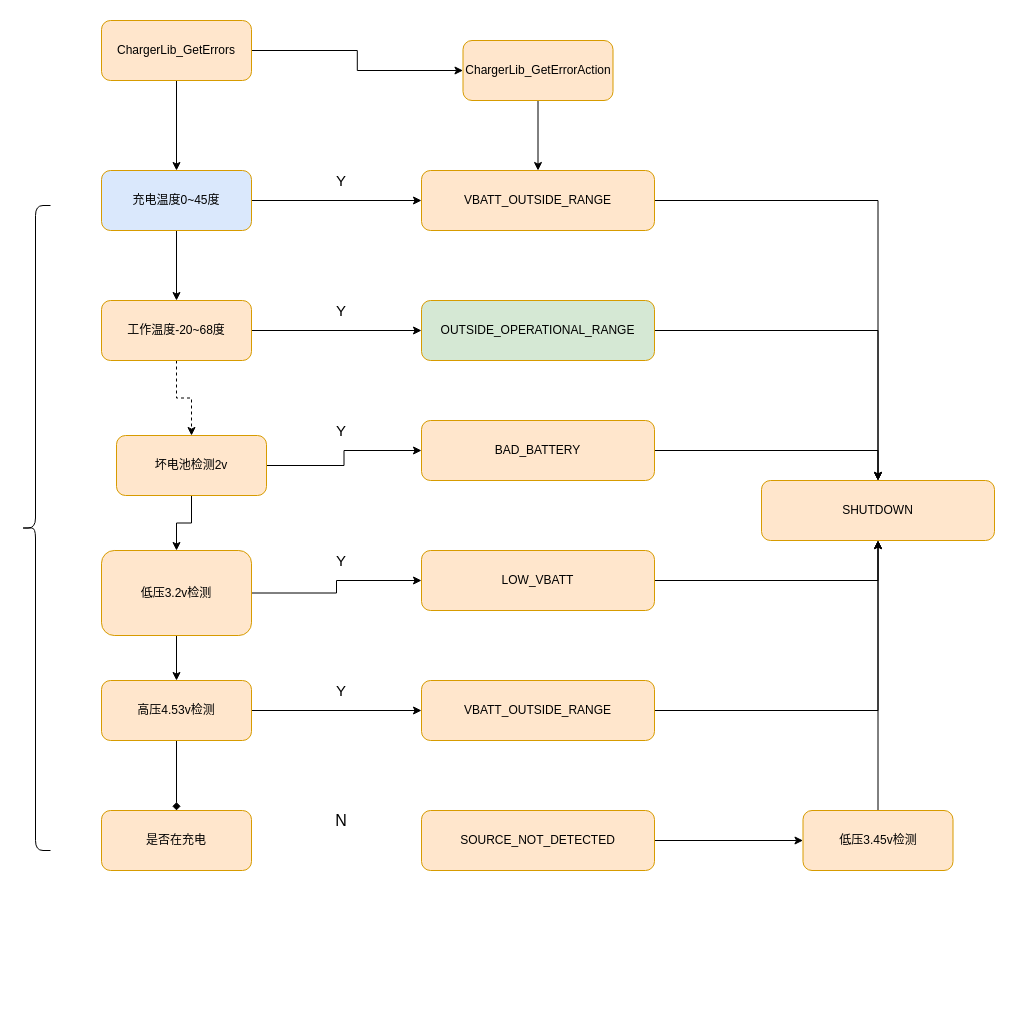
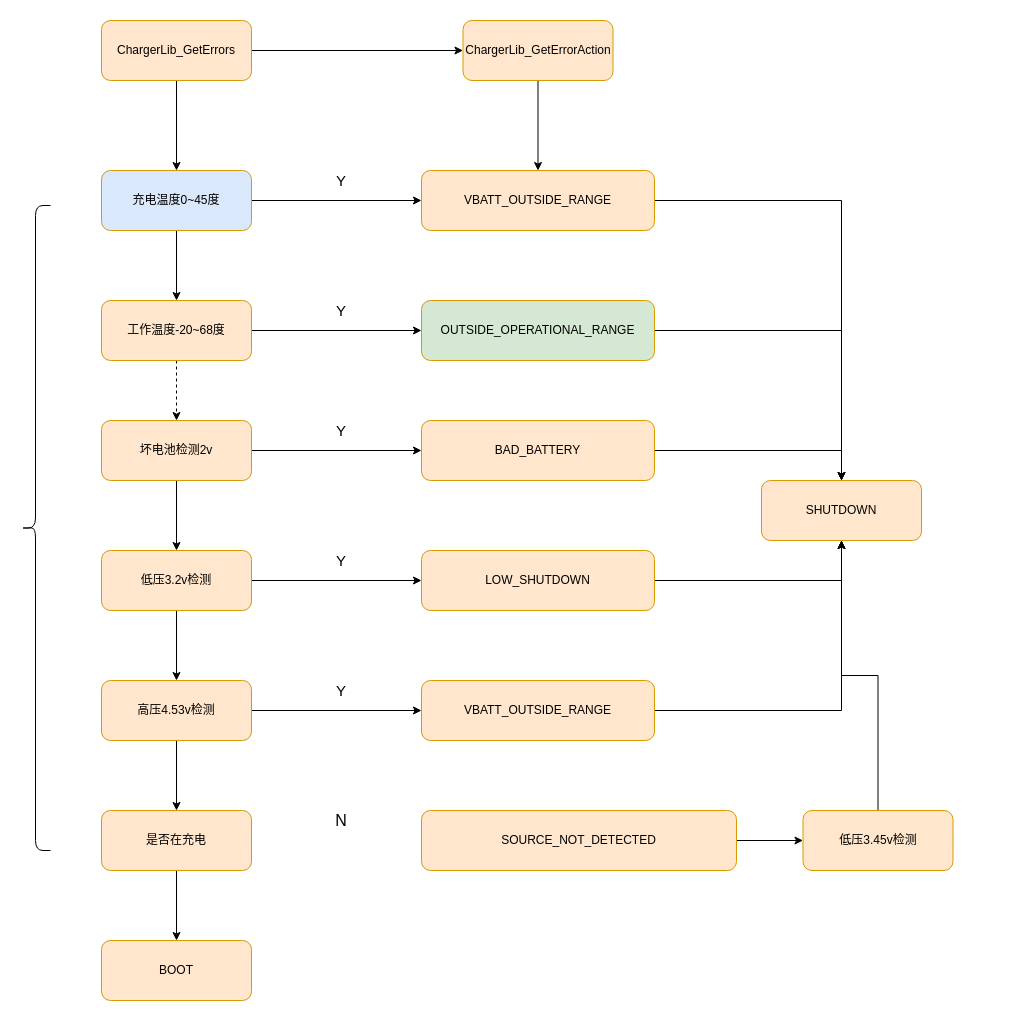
- <mxCell id="22" value="ChargerLib_GetErrorAction" style="rounded=1;whiteSpace=wrap;html=1;fillColor=#ffe6cc;strokeColor=#d79b00;" vertex="1" parent="1"><mxGeometry x="462.5" y="40" width="150" height="60" as="geometry" /></mxCell>
+ <mxCell id="22" value="ChargerLib_GetErrorAction" style="rounded=1;whiteSpace=wrap;html=1;fillColor=#ffe6cc;strokeColor=#d79b00;" vertex="1" parent="1"><mxGeometry x="462.5" y="20" width="150" height="60" as="geometry" /></mxCell>
- <mxCell id="13" value="坏电池检测2v" style="rounded=1;whiteSpace=wrap;html=1;fillColor=#ffe6cc;strokeColor=#d79b00;" vertex="1" parent="1"><mxGeometry x="116" y="435" width="150" height="60" as="geometry" /></mxCell>
+ <mxCell id="13" value="坏电池检测2v" style="rounded=1;whiteSpace=wrap;html=1;fillColor=#ffe6cc;strokeColor=#d79b00;" vertex="1" parent="1"><mxGeometry x="101" y="420" width="150" height="60" as="geometry" /></mxCell>
- <mxCell id="40" value="SHUTDOWN" style="rounded=1;whiteSpace=wrap;html=1;fillColor=#ffe6cc;strokeColor=#d79b00;" vertex="1" parent="1"><mxGeometry x="761" y="480" width="233" height="60" as="geometry" /></mxCell>
+ <mxCell id="40" value="SHUTDOWN" style="rounded=1;whiteSpace=wrap;html=1;fillColor=#ffe6cc;strokeColor=#d79b00;" vertex="1" parent="1"><mxGeometry x="761" y="480" width="160" height="60" as="geometry" /></mxCell>
- <mxCell id="34" value="LOW_VBATT" style="rounded=1;whiteSpace=wrap;html=1;fillColor=#ffe6cc;strokeColor=#d79b00;" vertex="1" parent="1"><mxGeometry x="421" y="550" width="233" height="60" as="geometry" /></mxCell>
+ <mxCell id="34" value="LOW_SHUTDOWN" style="rounded=1;whiteSpace=wrap;html=1;fillColor=#ffe6cc;strokeColor=#d79b00;" vertex="1" parent="1"><mxGeometry x="421" y="550" width="233" height="60" as="geometry" /></mxCell>
- <mxCell id="19" value="低压3.2v检测" style="rounded=1;whiteSpace=wrap;html=1;fillColor=#ffe6cc;strokeColor=#d79b00;" vertex="1" parent="1"><mxGeometry x="101" y="550" width="150" height="85" as="geometry" /></mxCell>
+ <mxCell id="19" value="低压3.2v检测" style="rounded=1;whiteSpace=wrap;html=1;fillColor=#ffe6cc;strokeColor=#d79b00;" vertex="1" parent="1"><mxGeometry x="101" y="550" width="150" height="60" as="geometry" /></mxCell>
- <mxCell id="15" style="edgeStyle=orthogonalEdgeStyle;rounded=0;orthogonalLoop=1;jettySize=auto;html=1;exitX=0.5;exitY=1;exitDx=0;exitDy=0;entryX=0.5;entryY=0;entryDx=0;entryDy=0;endArrow=diamond;" edge="1" parent="1" source="16" target="24"><mxGeometry relative="1" as="geometry" /></mxCell>
+ <mxCell id="15" style="edgeStyle=orthogonalEdgeStyle;rounded=0;orthogonalLoop=1;jettySize=auto;html=1;exitX=0.5;exitY=1;exitDx=0;exitDy=0;entryX=0.5;entryY=0;entryDx=0;entryDy=0;" edge="1" parent="1" source="16" target="24"><mxGeometry relative="1" as="geometry" /></mxCell>
- <mxCell id="30" value="SOURCE_NOT_DETECTED" style="rounded=1;whiteSpace=wrap;html=1;fillColor=#ffe6cc;strokeColor=#d79b00;" vertex="1" parent="1"><mxGeometry x="421" y="810" width="233" height="60" as="geometry" /></mxCell>
+ <mxCell id="30" value="SOURCE_NOT_DETECTED" style="rounded=1;whiteSpace=wrap;html=1;fillColor=#ffe6cc;strokeColor=#d79b00;" vertex="1" parent="1"><mxGeometry x="421" y="810" width="315" height="60" as="geometry" /></mxCell>
+ <mxCell id="23" style="edgeStyle=orthogonalEdgeStyle;rounded=0;orthogonalLoop=1;jettySize=auto;html=1;exitX=0.5;exitY=1;exitDx=0;exitDy=0;entryX=0.5;entryY=0;entryDx=0;entryDy=0;" edge="1" parent="1" source="24" target="46"><mxGeometry relative="1" as="geometry" /></mxCell>
+ <mxCell id="46" value="BOOT" style="rounded=1;whiteSpace=wrap;html=1;fillColor=#ffe6cc;strokeColor=#d79b00;" vertex="1" parent="1"><mxGeometry x="101" y="940" width="150" height="60" as="geometry" /></mxCell>
